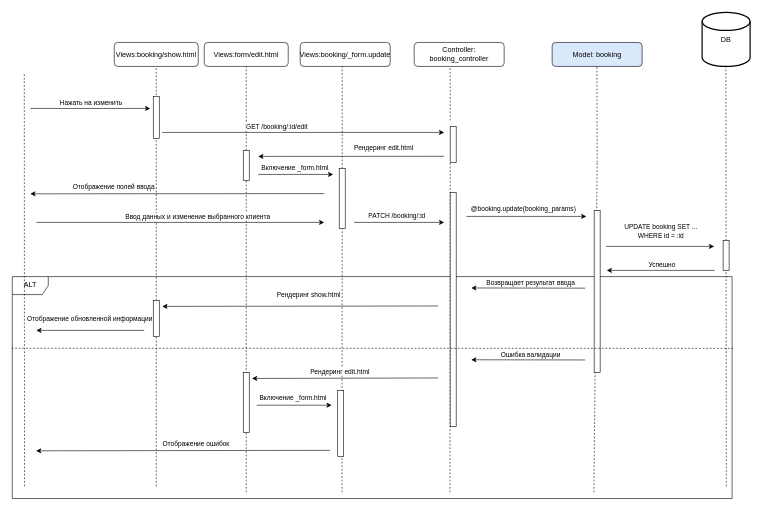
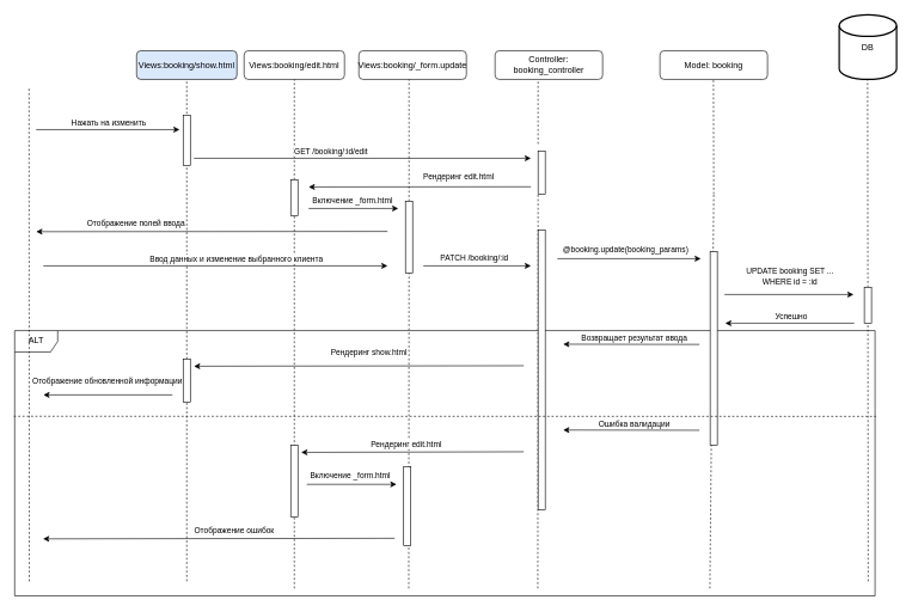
- <mxCell id="3" value="Views:booking/show.html" style="rounded=1;whiteSpace=wrap;html=1;" parent="1" vertex="1"><mxGeometry x="190" y="70" width="140" height="40" as="geometry" /></mxCell>
+ <mxCell id="3" value="Views:booking/show.html" style="rounded=1;whiteSpace=wrap;html=1;fillColor=#dae8fc;" parent="1" vertex="1"><mxGeometry x="190" y="70" width="140" height="40" as="geometry" /></mxCell>
- <mxCell id="4" value="Views:form/edit.html" style="rounded=1;whiteSpace=wrap;html=1;" parent="1" vertex="1"><mxGeometry x="340" y="70" width="140" height="40" as="geometry" /></mxCell>
+ <mxCell id="4" value="Views:booking/edit.html" style="rounded=1;whiteSpace=wrap;html=1;" parent="1" vertex="1"><mxGeometry x="340" y="70" width="140" height="40" as="geometry" /></mxCell>
- <mxCell id="6" value="Model: booking" style="rounded=1;whiteSpace=wrap;html=1;fillColor=#dae8fc;" parent="1" vertex="1"><mxGeometry x="920" y="70" width="150" height="40" as="geometry" /></mxCell>
+ <mxCell id="6" value="Model: booking" style="rounded=1;whiteSpace=wrap;html=1;" parent="1" vertex="1"><mxGeometry x="920" y="70" width="150" height="40" as="geometry" /></mxCell>
